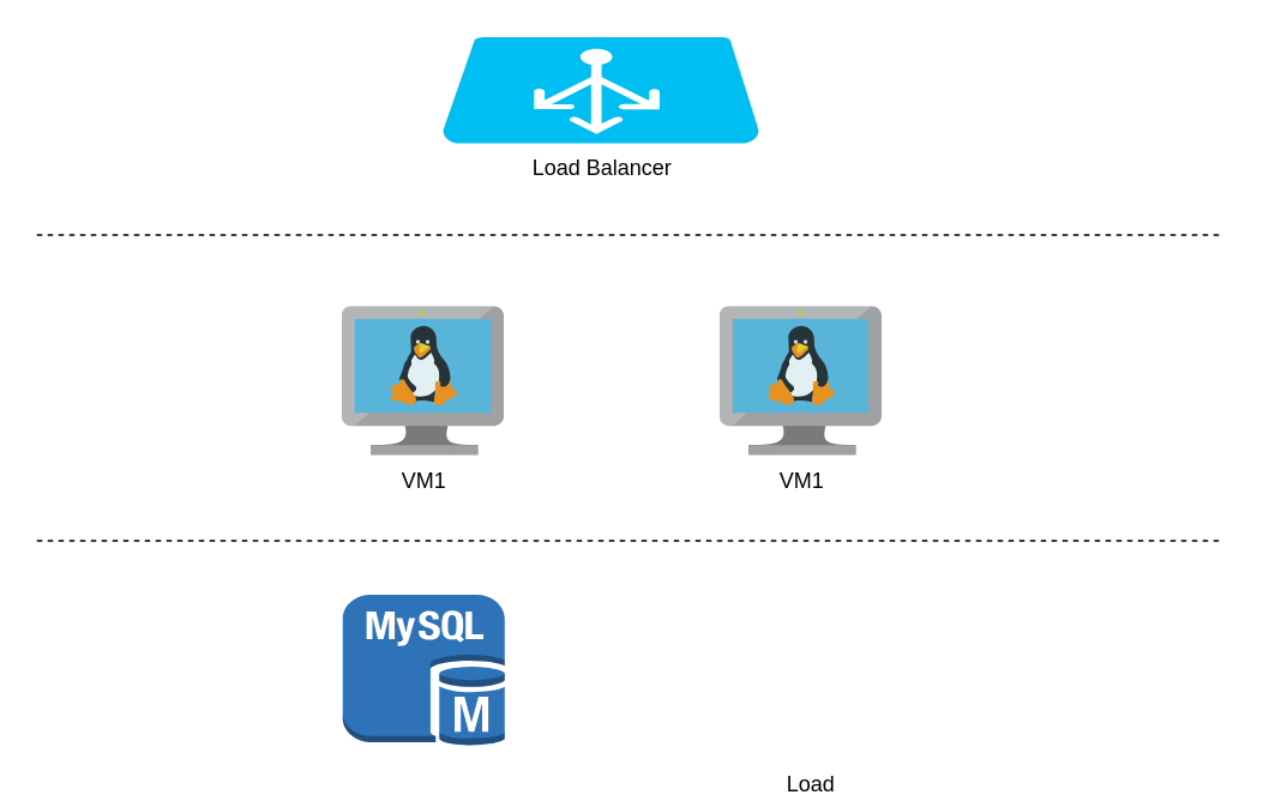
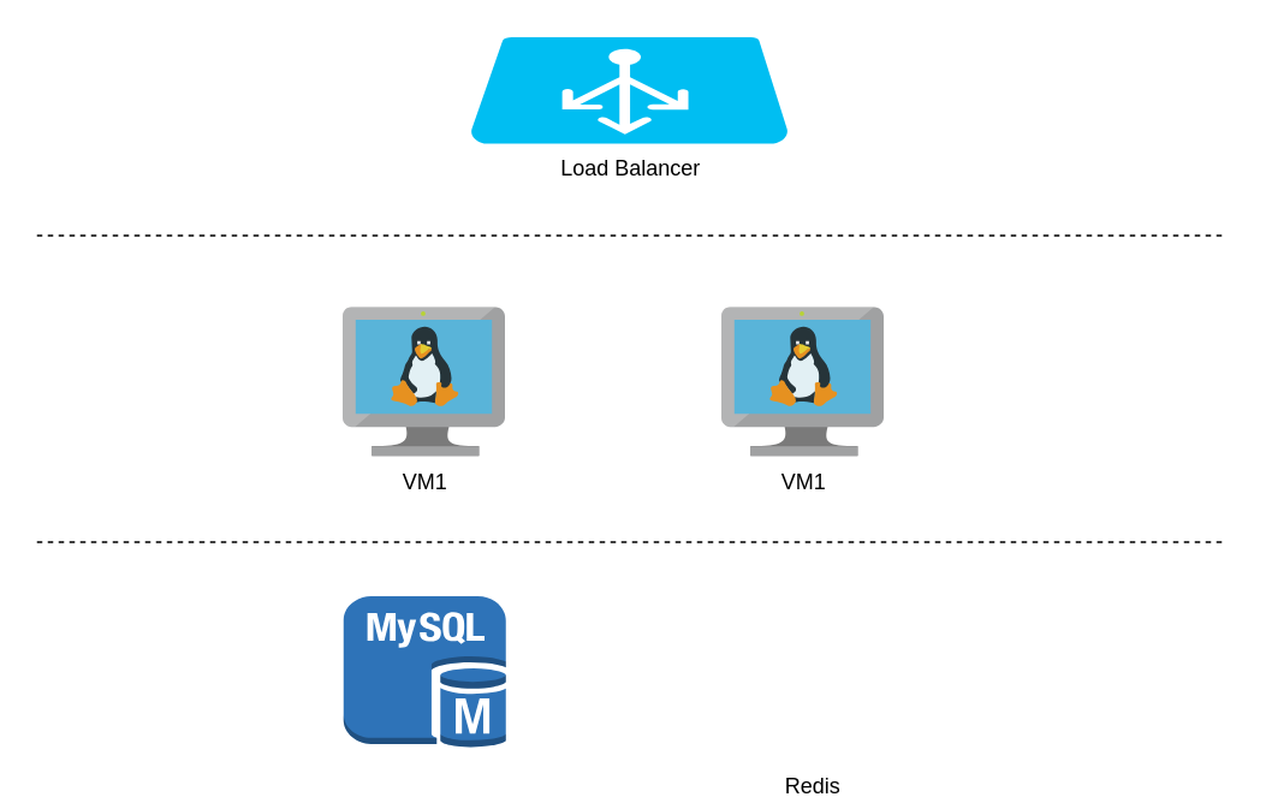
- <mxCell id="3" value="Load Balancer" style="verticalLabelPosition=bottom;html=1;verticalAlign=top;align=center;strokeColor=none;fillColor=#00BEF2;shape=mxgraph.azure.azure_load_balancer;" vertex="1" parent="1"><mxGeometry x="245" y="20" width="177" height="59" as="geometry" /></mxCell>
+ <mxCell id="3" value="Load Balancer" style="verticalLabelPosition=bottom;html=1;verticalAlign=top;align=center;strokeColor=none;fillColor=#00BEF2;shape=mxgraph.azure.azure_load_balancer;" vertex="1" parent="1"><mxGeometry x="260" y="20" width="177" height="59" as="geometry" /></mxCell>
- <mxCell id="6" value="Load" style="shape=image;html=1;verticalAlign=top;verticalLabelPosition=bottom;labelBackgroundColor=#ffffff;imageAspect=0;aspect=fixed;image=https://cdn4.iconfinder.com/data/icons/redis-2/1451/Untitled-2-128.png" vertex="1" parent="1"><mxGeometry x="400" y="322" width="100" height="100" as="geometry" /></mxCell>
+ <mxCell id="6" value="Redis" style="shape=image;html=1;verticalAlign=top;verticalLabelPosition=bottom;labelBackgroundColor=#ffffff;imageAspect=0;aspect=fixed;image=https://cdn4.iconfinder.com/data/icons/redis-2/1451/Untitled-2-128.png" vertex="1" parent="1"><mxGeometry x="400" y="322" width="100" height="100" as="geometry" /></mxCell>
